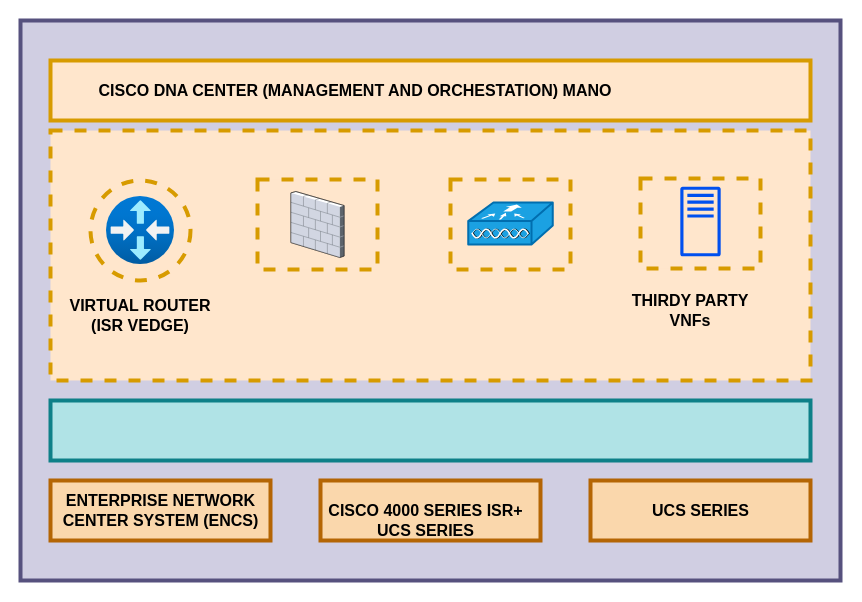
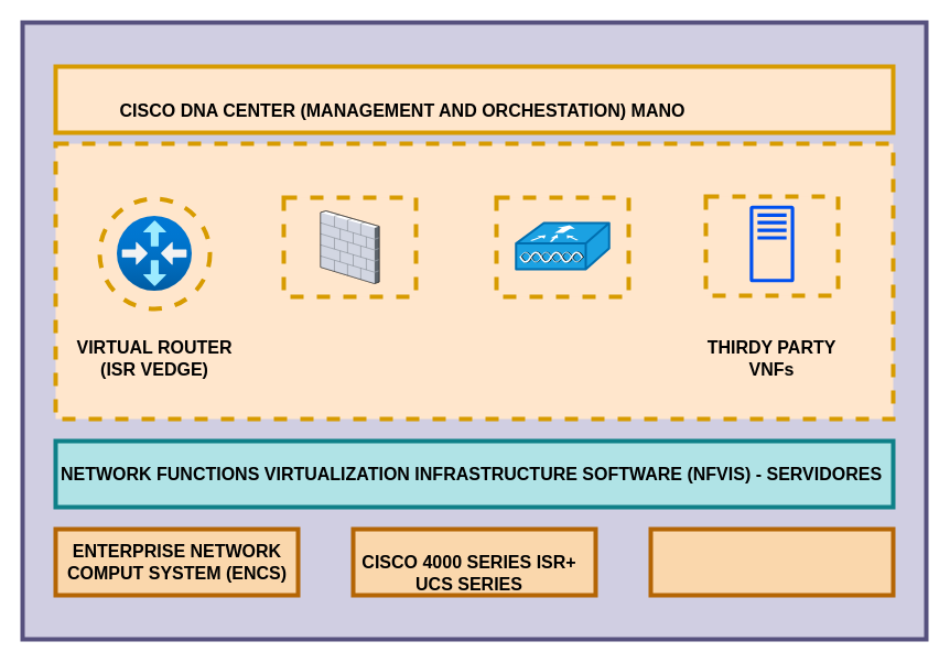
- <mxCell id="9" value="CISCO DNA CENTER (MANAGEMENT AND ORCHESTATION) MANO" style="text;html=1;strokeColor=none;fillColor=none;align=center;verticalAlign=middle;whiteSpace=wrap;rounded=0;fontSize=16;fontStyle=1" vertex="1" parent="1"><mxGeometry x="80" y="75" width="550" height="30" as="geometry" /></mxCell>
+ <mxCell id="9" value="CISCO DNA CENTER (MANAGEMENT AND ORCHESTATION) MANO" style="text;html=1;strokeColor=none;fillColor=none;align=center;verticalAlign=middle;whiteSpace=wrap;rounded=0;fontSize=16;fontStyle=1" vertex="1" parent="1"><mxGeometry x="90" y="85" width="550" height="30" as="geometry" /></mxCell>
- <mxCell id="15" value="&lt;div&gt;THIRDY PARTY&lt;/div&gt;&lt;div&gt;VNFs&lt;br&gt;&lt;/div&gt;" style="text;html=1;strokeColor=none;fillColor=none;align=center;verticalAlign=middle;whiteSpace=wrap;rounded=0;fontSize=16;fontStyle=1" vertex="1" parent="1"><mxGeometry x="600" y="295" width="180" height="30" as="geometry" /></mxCell>
+ <mxCell id="15" value="&lt;div&gt;THIRDY PARTY&lt;/div&gt;&lt;div&gt;VNFs&lt;br&gt;&lt;/div&gt;" style="text;html=1;strokeColor=none;fillColor=none;align=center;verticalAlign=middle;whiteSpace=wrap;rounded=0;fontSize=16;fontStyle=1" vertex="1" parent="1"><mxGeometry x="610" y="310" width="180" height="30" as="geometry" /></mxCell>
- <mxCell id="14" value="&lt;div&gt;VIRTUAL ROUTER&lt;/div&gt;&lt;div&gt;(ISR VEDGE)&lt;br&gt;&lt;/div&gt;" style="text;html=1;strokeColor=none;fillColor=none;align=center;verticalAlign=middle;whiteSpace=wrap;rounded=0;fontSize=16;fontStyle=1" vertex="1" parent="1"><mxGeometry x="65" y="300" width="150" height="30" as="geometry" /></mxCell>
+ <mxCell id="14" value="&lt;div&gt;VIRTUAL ROUTER&lt;/div&gt;&lt;div&gt;(ISR VEDGE)&lt;br&gt;&lt;/div&gt;" style="text;html=1;strokeColor=none;fillColor=none;align=center;verticalAlign=middle;whiteSpace=wrap;rounded=0;fontSize=16;fontStyle=1" vertex="1" parent="1"><mxGeometry x="65" y="310" width="150" height="30" as="geometry" /></mxCell>
+ <mxCell id="17" value="&lt;div&gt;NETWORK FUNCTIONS VIRTUALIZATION INFRASTRUCTURE SOFTWARE (NFVIS) - SERVIDORES&lt;br&gt;&lt;/div&gt;" style="text;html=1;strokeColor=none;fillColor=none;align=center;verticalAlign=middle;whiteSpace=wrap;rounded=0;fontSize=16;fontStyle=1" vertex="1" parent="1"><mxGeometry x="50" y="415" width="755" height="30" as="geometry" /></mxCell>
- <mxCell id="19" value="ENTERPRISE NETWORK CENTER SYSTEM (ENCS)" style="text;html=1;strokeColor=none;fillColor=none;align=center;verticalAlign=middle;whiteSpace=wrap;rounded=0;fontSize=16;fontStyle=1" vertex="1" parent="1"><mxGeometry x="57.5" y="495" width="205" height="30" as="geometry" /></mxCell>
+ <mxCell id="19" value="ENTERPRISE NETWORK COMPUT SYSTEM (ENCS)" style="text;html=1;strokeColor=none;fillColor=none;align=center;verticalAlign=middle;whiteSpace=wrap;rounded=0;fontSize=16;fontStyle=1" vertex="1" parent="1"><mxGeometry x="57.5" y="495" width="205" height="30" as="geometry" /></mxCell>
- <mxCell id="23" value="UCS SERIES" style="text;html=1;strokeColor=none;fillColor=none;align=center;verticalAlign=middle;whiteSpace=wrap;rounded=0;fontSize=16;fontStyle=1" vertex="1" parent="1"><mxGeometry x="597.5" y="495" width="205" height="30" as="geometry" /></mxCell>
